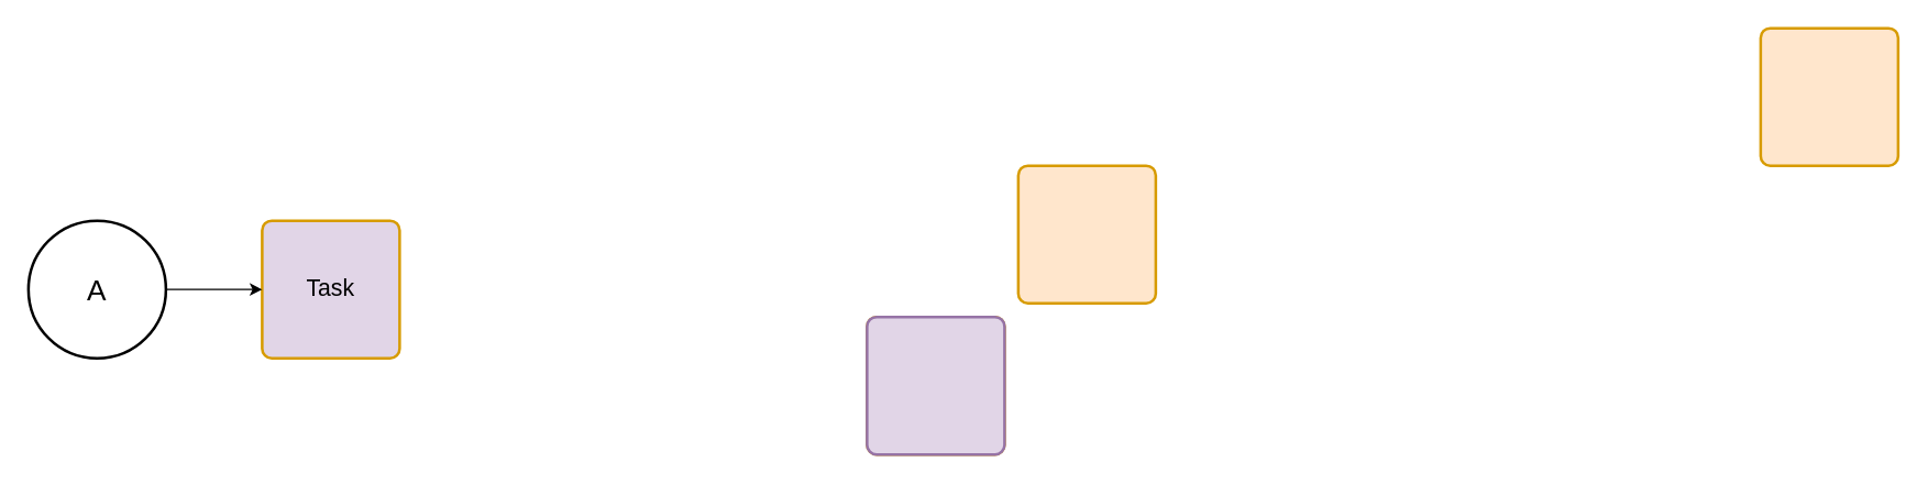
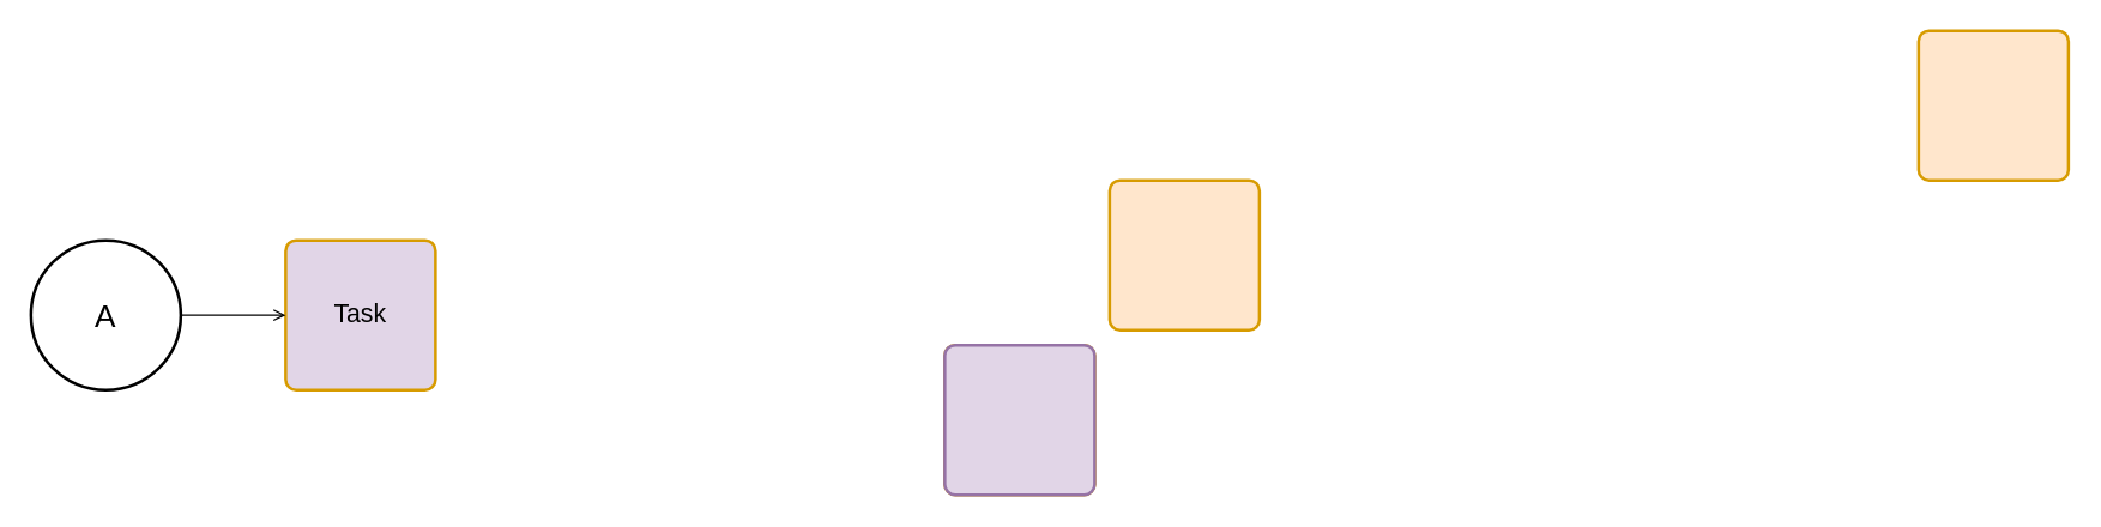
- <mxCell id="7" style="edgeStyle=orthogonalEdgeStyle;rounded=0;orthogonalLoop=1;jettySize=auto;html=1;exitX=1;exitY=0.5;exitDx=0;exitDy=0;exitPerimeter=0;entryX=0;entryY=0.5;entryDx=0;entryDy=0;" edge="1" parent="1" source="8" target="6"><mxGeometry relative="1" as="geometry" /></mxCell>
+ <mxCell id="7" style="edgeStyle=orthogonalEdgeStyle;rounded=0;orthogonalLoop=1;jettySize=auto;html=1;exitX=1;exitY=0.5;exitDx=0;exitDy=0;exitPerimeter=0;entryX=0;entryY=0.5;entryDx=0;entryDy=0;endArrow=open;" edge="1" parent="1" source="8" target="6"><mxGeometry relative="1" as="geometry" /></mxCell>
